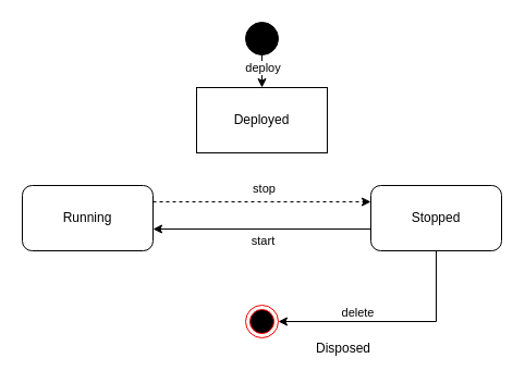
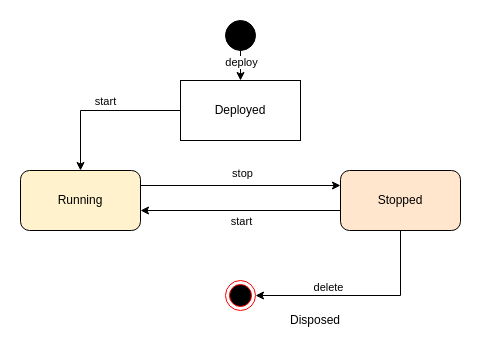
+ <mxCell id="13" style="edgeStyle=orthogonalEdgeStyle;rounded=0;orthogonalLoop=1;jettySize=auto;html=1;entryX=0.5;entryY=0;entryDx=0;entryDy=0;" edge="1" parent="1" source="15" target="7"><mxGeometry relative="1" as="geometry" /></mxCell>
+ <mxCell id="14" value="start" style="edgeLabel;html=1;align=center;verticalAlign=middle;resizable=0;points=[];" vertex="1" connectable="0" parent="13"><mxGeometry x="-0.049" relative="1" as="geometry"><mxPoint y="-10" as="offset" /></mxGeometry></mxCell>
- <mxCell id="5" style="edgeStyle=orthogonalEdgeStyle;rounded=0;orthogonalLoop=1;jettySize=auto;html=1;exitX=1;exitY=0.25;exitDx=0;exitDy=0;entryX=0;entryY=0.25;entryDx=0;entryDy=0;dashed=1;" edge="1" parent="1" source="7" target="12"><mxGeometry relative="1" as="geometry" /></mxCell>
+ <mxCell id="5" style="edgeStyle=orthogonalEdgeStyle;rounded=0;orthogonalLoop=1;jettySize=auto;html=1;exitX=1;exitY=0.25;exitDx=0;exitDy=0;entryX=0;entryY=0.25;entryDx=0;entryDy=0;" edge="1" parent="1" source="7" target="12"><mxGeometry relative="1" as="geometry" /></mxCell>
- <mxCell id="7" value="Running" style="rounded=1;whiteSpace=wrap;html=1;" vertex="1" parent="1"><mxGeometry x="20" y="170" width="120" height="60" as="geometry" /></mxCell>
+ <mxCell id="7" value="Running" style="rounded=1;whiteSpace=wrap;html=1;fillColor=#fff2cc;" vertex="1" parent="1"><mxGeometry x="20" y="170" width="120" height="60" as="geometry" /></mxCell>
- <mxCell id="12" value="Stopped" style="rounded=1;whiteSpace=wrap;html=1;" vertex="1" parent="1"><mxGeometry x="340" y="170" width="120" height="60" as="geometry" /></mxCell>
+ <mxCell id="12" value="Stopped" style="rounded=1;whiteSpace=wrap;html=1;fillColor=#ffe6cc;" vertex="1" parent="1"><mxGeometry x="340" y="170" width="120" height="60" as="geometry" /></mxCell>
